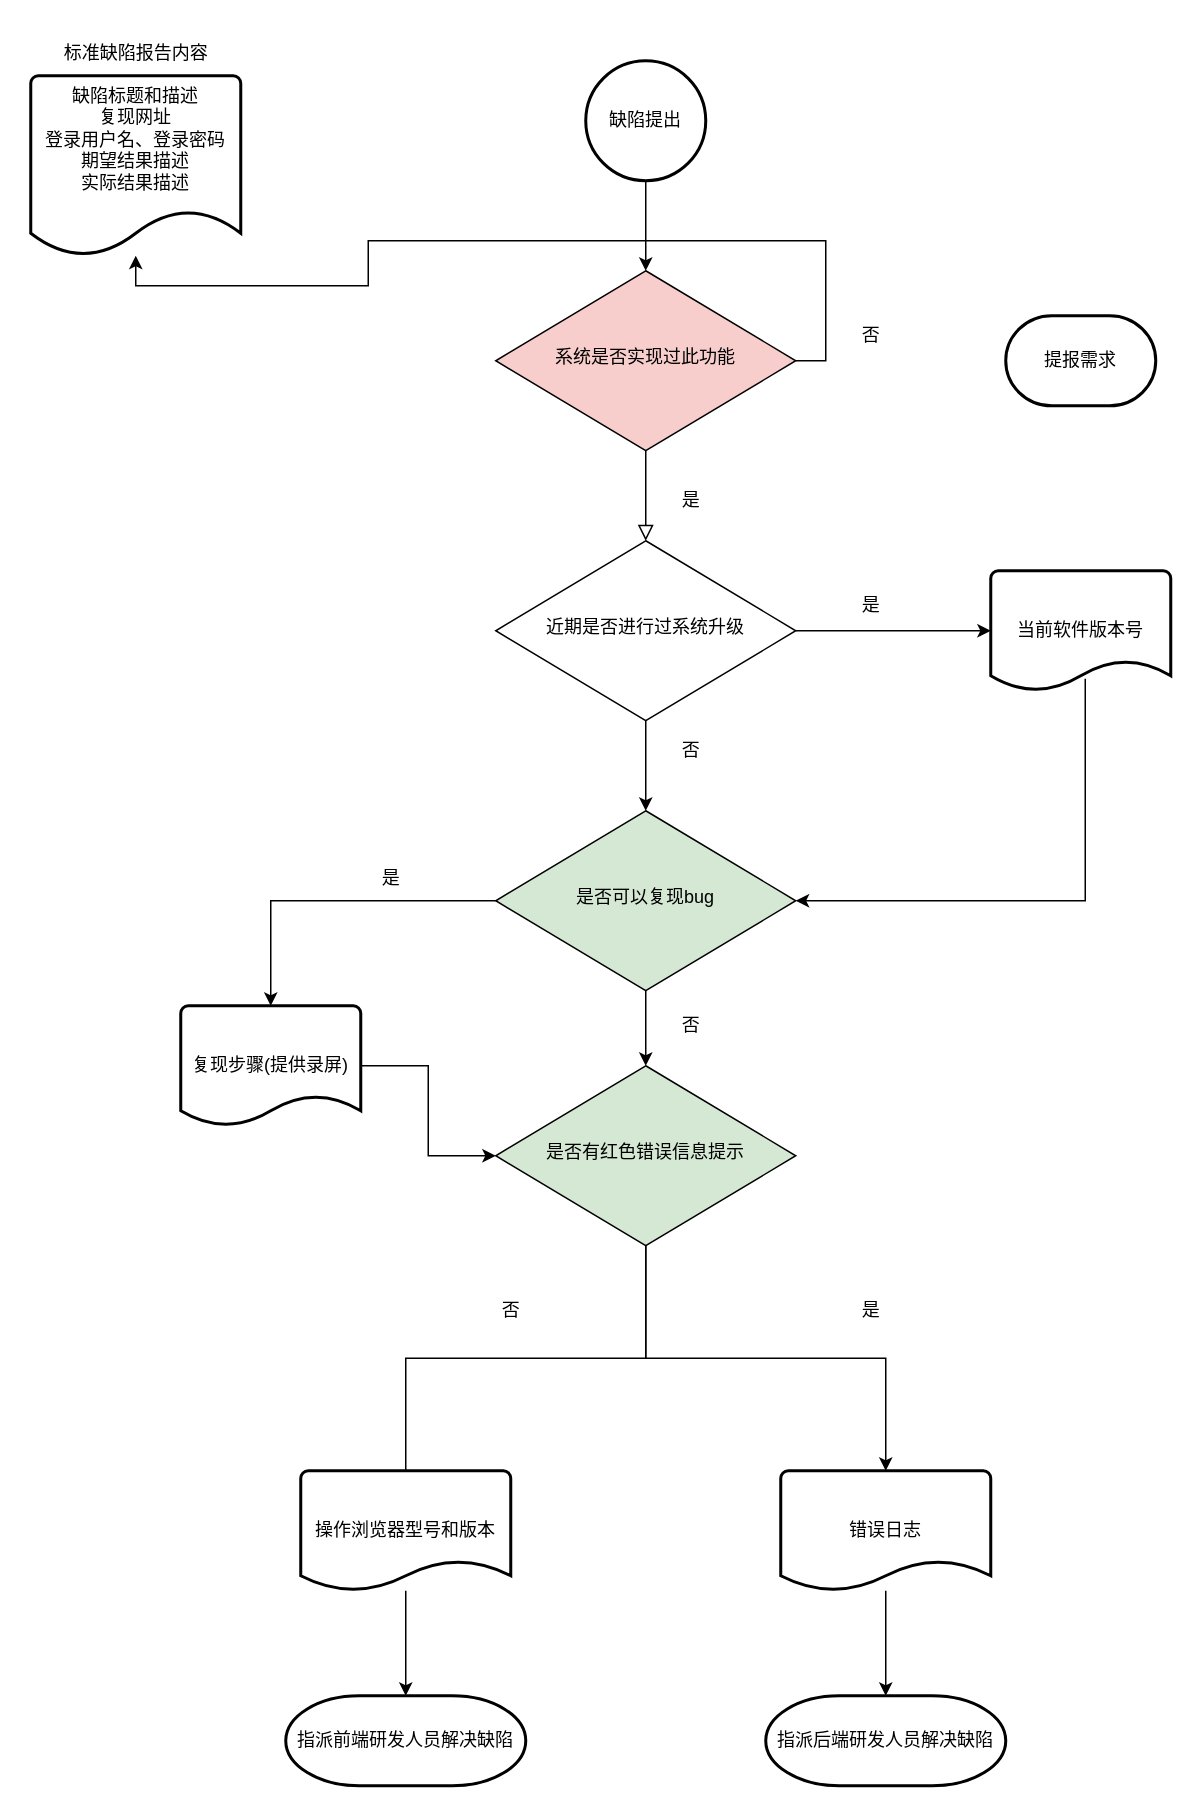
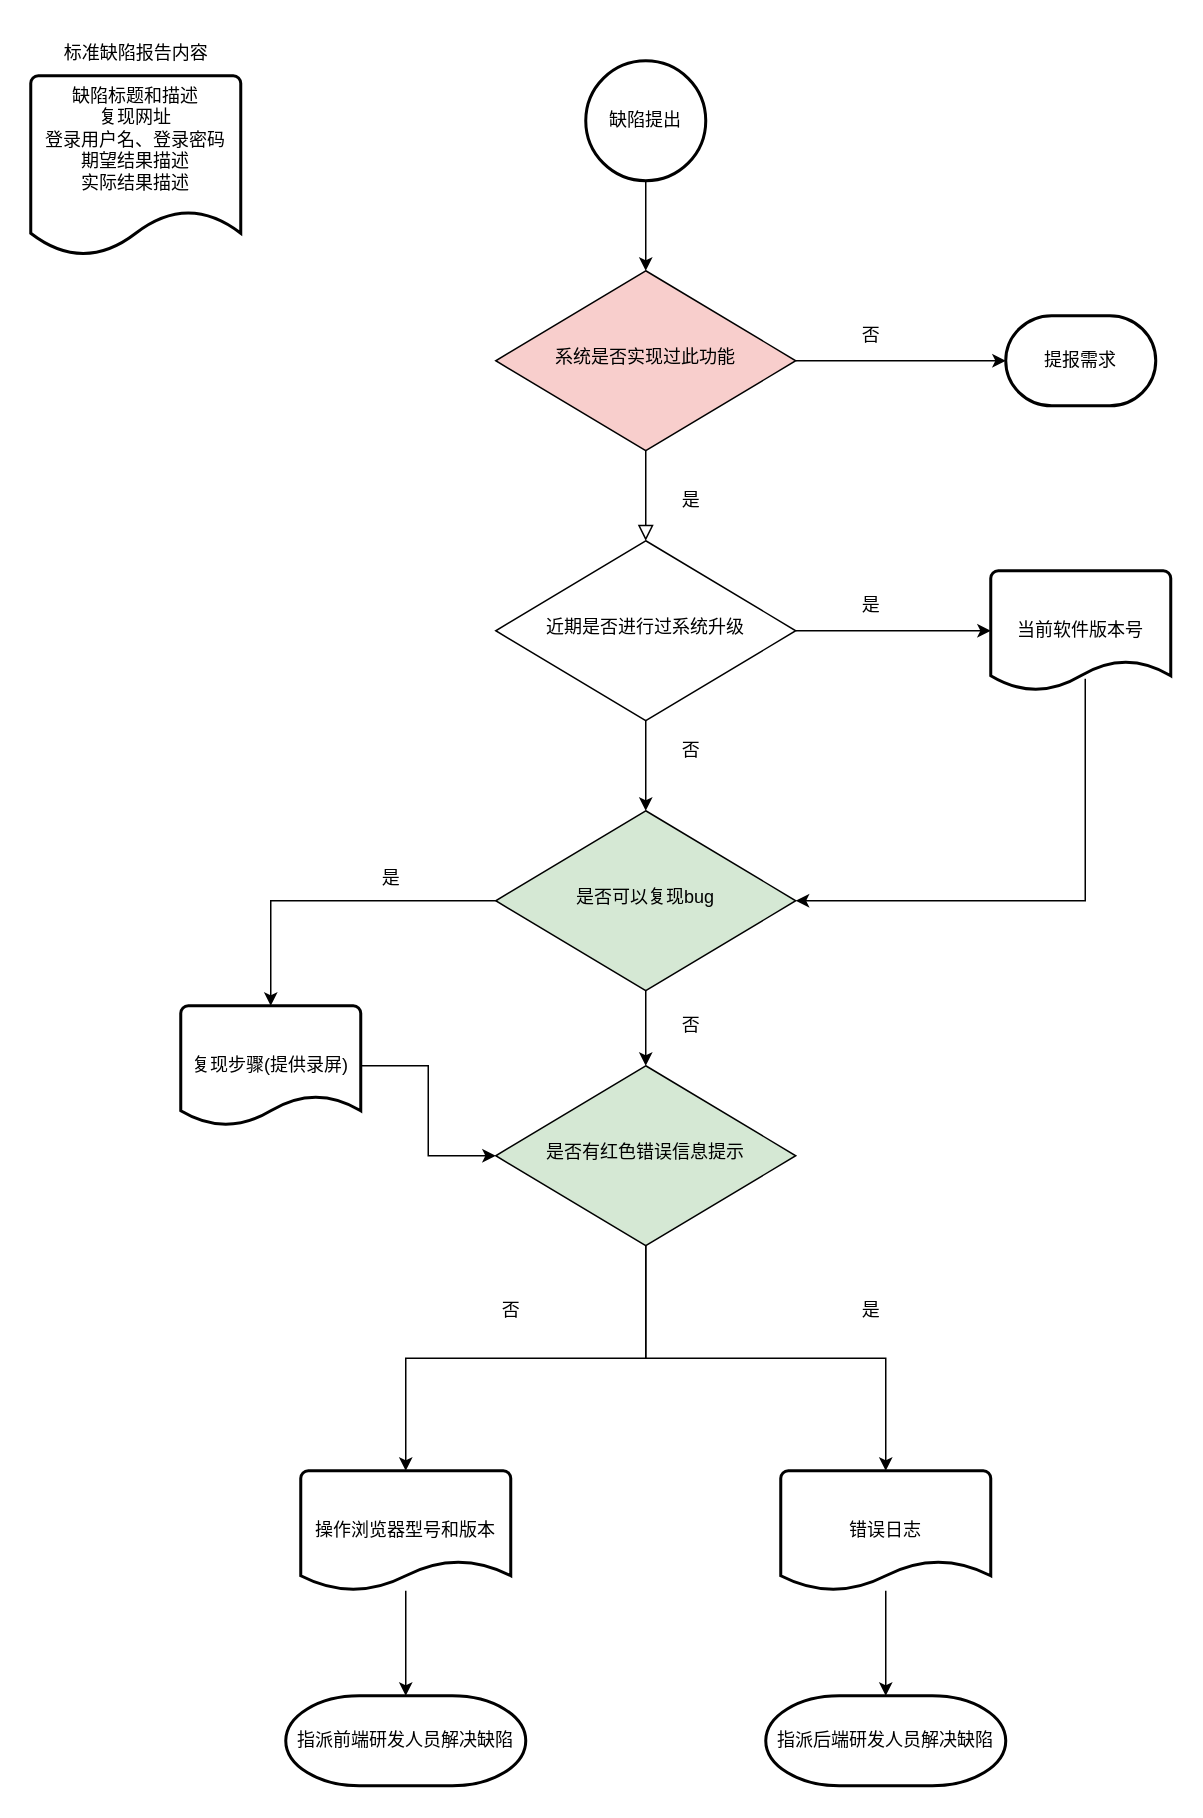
- <mxCell id="3" style="edgeStyle=orthogonalEdgeStyle;rounded=0;orthogonalLoop=1;jettySize=auto;html=1;exitX=1;exitY=0.5;exitDx=0;exitDy=0;" parent="1" source="4" target="19" edge="1"><mxGeometry relative="1" as="geometry" /></mxCell>
+ <mxCell id="3" style="edgeStyle=orthogonalEdgeStyle;rounded=0;orthogonalLoop=1;jettySize=auto;html=1;exitX=1;exitY=0.5;exitDx=0;exitDy=0;entryX=0;entryY=0.5;entryDx=0;entryDy=0;entryPerimeter=0;" parent="1" source="4" target="12" edge="1"><mxGeometry relative="1" as="geometry" /></mxCell>
- <mxCell id="28" style="edgeStyle=orthogonalEdgeStyle;rounded=0;orthogonalLoop=1;jettySize=auto;html=1;exitX=0.5;exitY=1;exitDx=0;exitDy=0;entryX=0.5;entryY=0;entryDx=0;entryDy=0;entryPerimeter=0;endArrow=none;" parent="1" source="30" target="16" edge="1"><mxGeometry relative="1" as="geometry" /></mxCell>
+ <mxCell id="28" style="edgeStyle=orthogonalEdgeStyle;rounded=0;orthogonalLoop=1;jettySize=auto;html=1;exitX=0.5;exitY=1;exitDx=0;exitDy=0;entryX=0.5;entryY=0;entryDx=0;entryDy=0;entryPerimeter=0;" parent="1" source="30" target="16" edge="1"><mxGeometry relative="1" as="geometry" /></mxCell>
